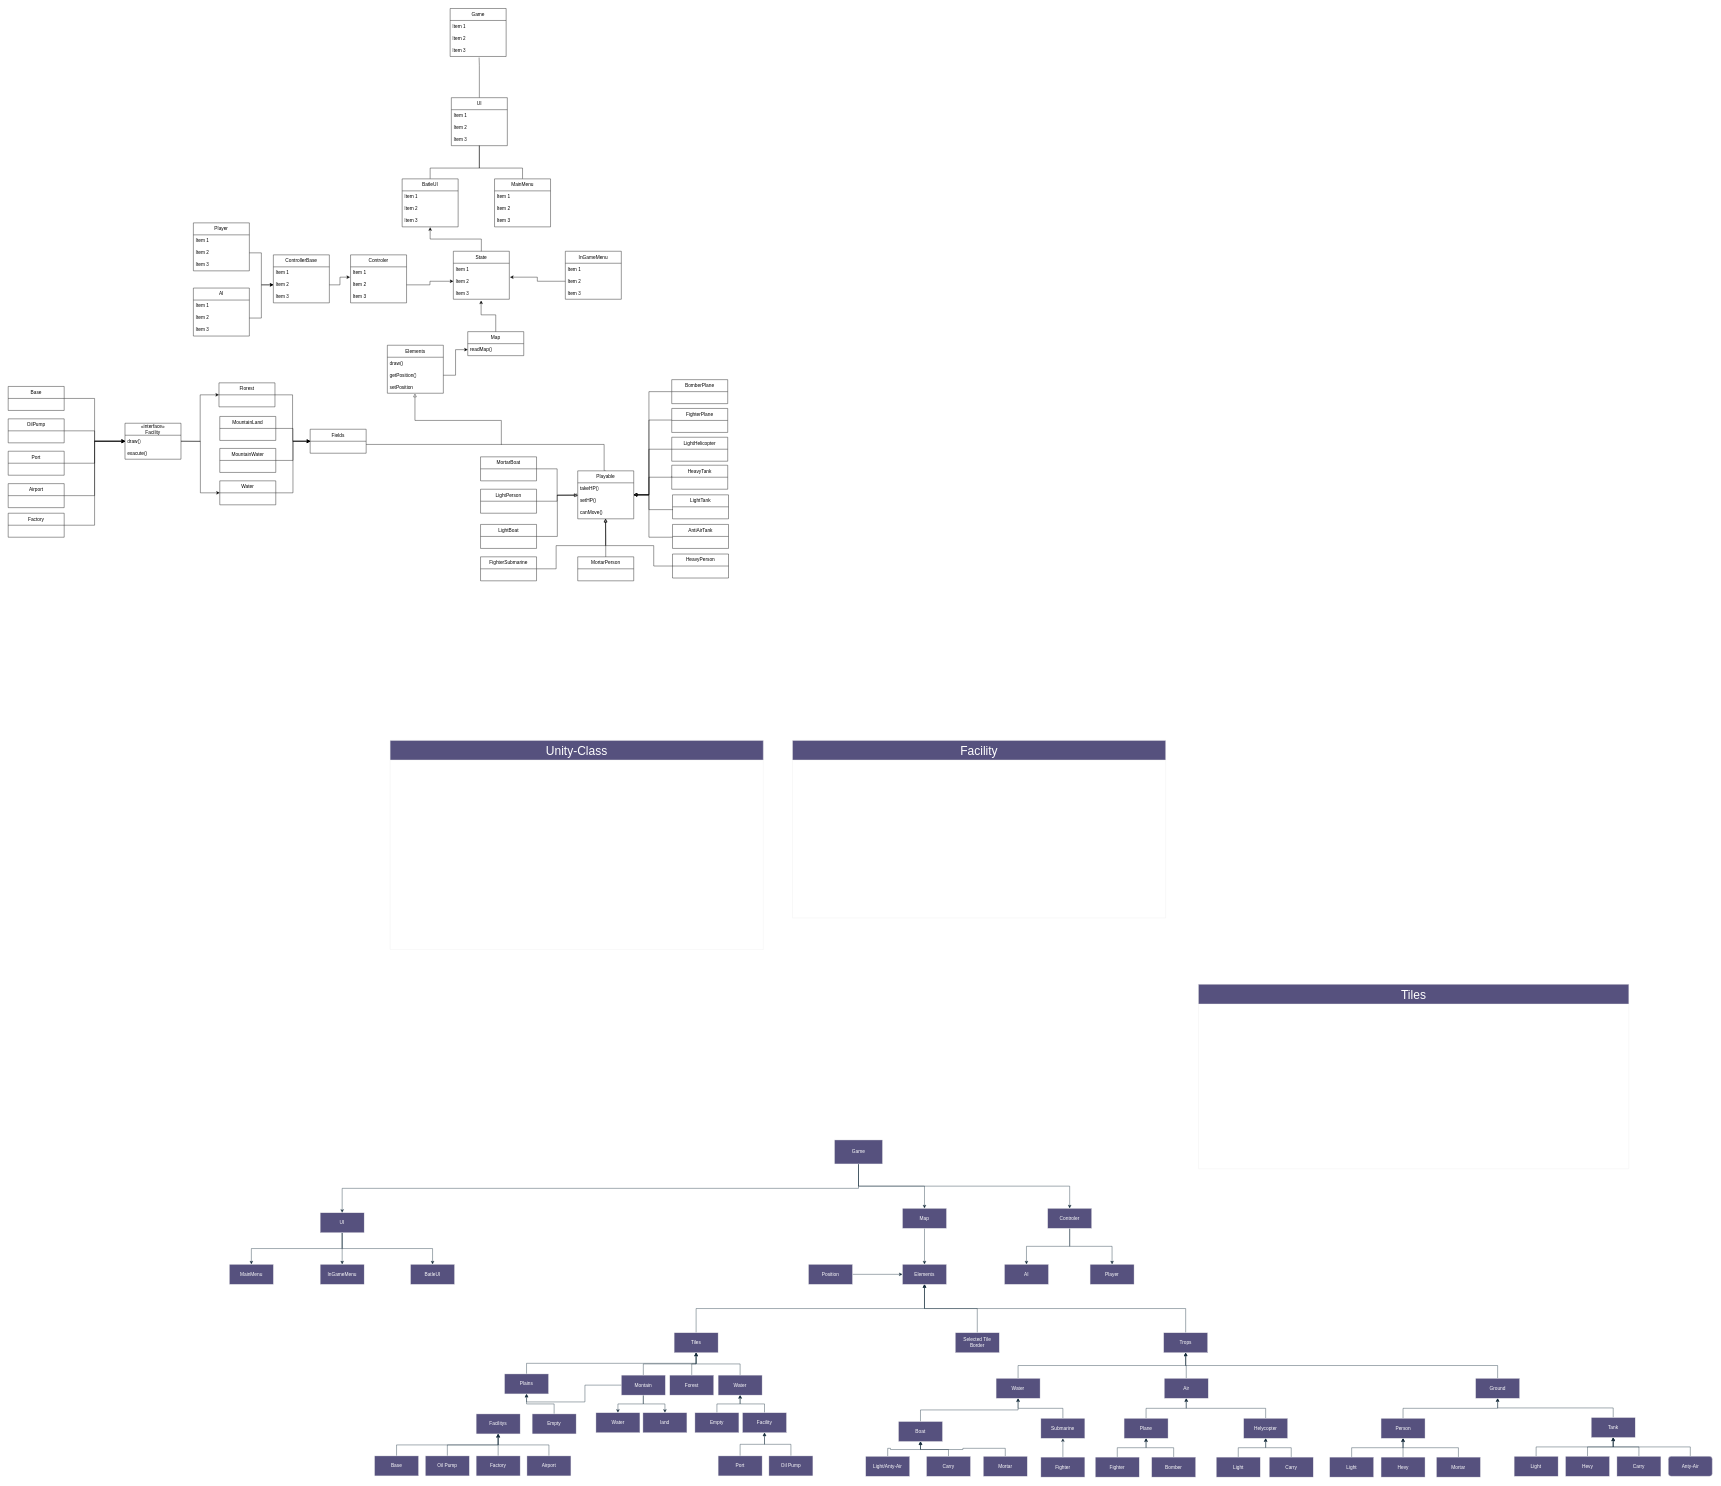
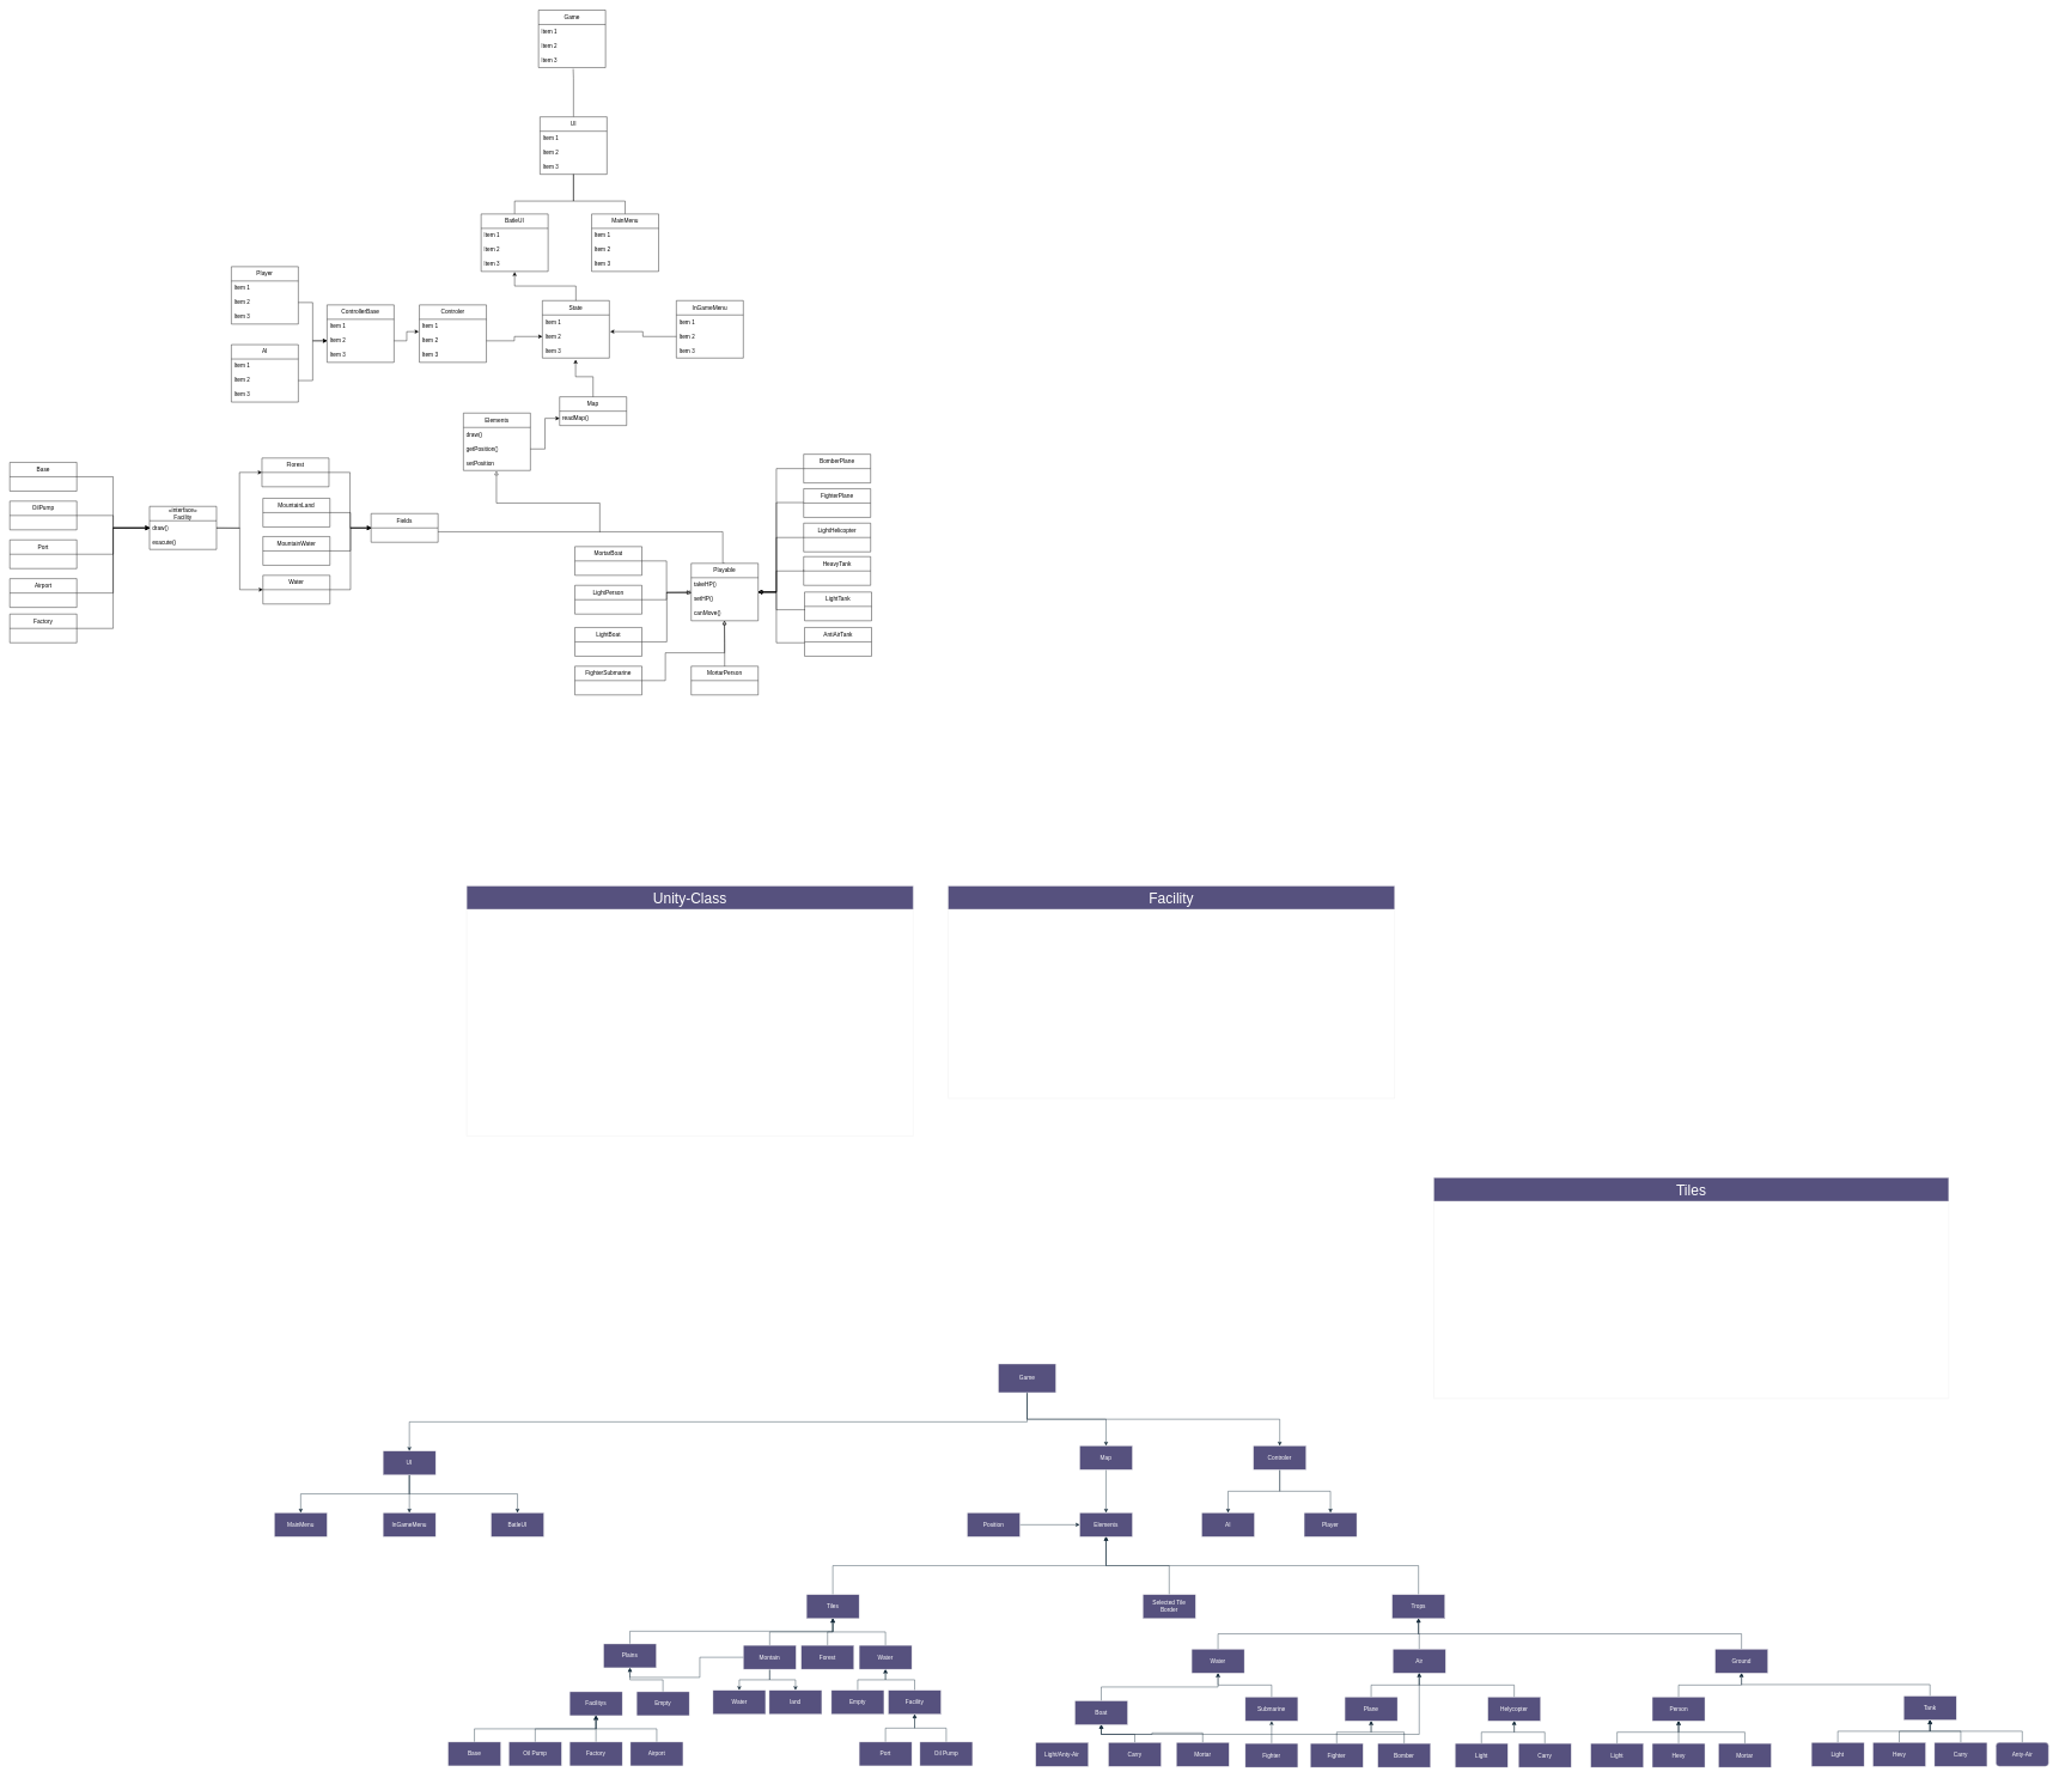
- <mxCell id="243" style="edgeStyle=orthogonalEdgeStyle;rounded=0;orthogonalLoop=1;jettySize=auto;html=1;entryX=0.498;entryY=1.018;entryDx=0;entryDy=0;entryPerimeter=0;endArrow=block;endFill=0;" edge="1" parent="1" source="165" target="134"><mxGeometry relative="1" as="geometry"><Array as="points"><mxPoint x="1634" y="1414" /><mxPoint x="1634" y="1363" /><mxPoint x="1514" y="1363" /></Array></mxGeometry></mxCell>
- <mxCell id="165" value="HeavyPerson" style="swimlane;fontStyle=0;childLayout=stackLayout;horizontal=1;startSize=30;horizontalStack=0;resizeParent=1;resizeParentMax=0;resizeLast=0;collapsible=1;marginBottom=0;whiteSpace=wrap;html=1;flipV=0;" parent="1" vertex="1"><mxGeometry x="1681" y="1384" width="140" height="60" as="geometry" /></mxCell>
- <mxCell id="43" value="Ground" style="html=1;whiteSpace=wrap;labelBackgroundColor=none;fillColor=#56517E;strokeColor=#EEEEEE;fontColor=#FFFFFF;" parent="1" vertex="1"><mxGeometry x="3689" y="3445" width="110" height="50" as="geometry" /></mxCell>
+ <mxCell id="43" value="Ground" style="html=1;whiteSpace=wrap;labelBackgroundColor=none;fillColor=#56517E;strokeColor=#EEEEEE;fontColor=#FFFFFF;" parent="1" vertex="1"><mxGeometry x="3584" y="3445" width="110" height="50" as="geometry" /></mxCell>
- <mxCell id="50" style="edgeStyle=orthogonalEdgeStyle;rounded=0;orthogonalLoop=1;jettySize=auto;html=1;exitX=0.5;exitY=1;exitDx=0;exitDy=0;entryX=0.5;entryY=0;entryDx=0;entryDy=0;strokeColor=#182E3E;labelBackgroundColor=none;fontColor=default;endArrow=none;endFill=0;startArrow=classic;startFill=1;" parent="1" source="53" target="54" edge="1"><mxGeometry relative="1" as="geometry" /></mxCell>
+ <mxCell id="50" style="edgeStyle=orthogonalEdgeStyle;rounded=0;orthogonalLoop=1;jettySize=auto;html=1;exitX=0.5;exitY=1;exitDx=0;exitDy=0;strokeColor=#182E3E;labelBackgroundColor=none;fontColor=default;endArrow=none;endFill=0;startArrow=classic;startFill=1;" parent="1" source="53" target="46" edge="1"><mxGeometry relative="1" as="geometry" /></mxCell>
